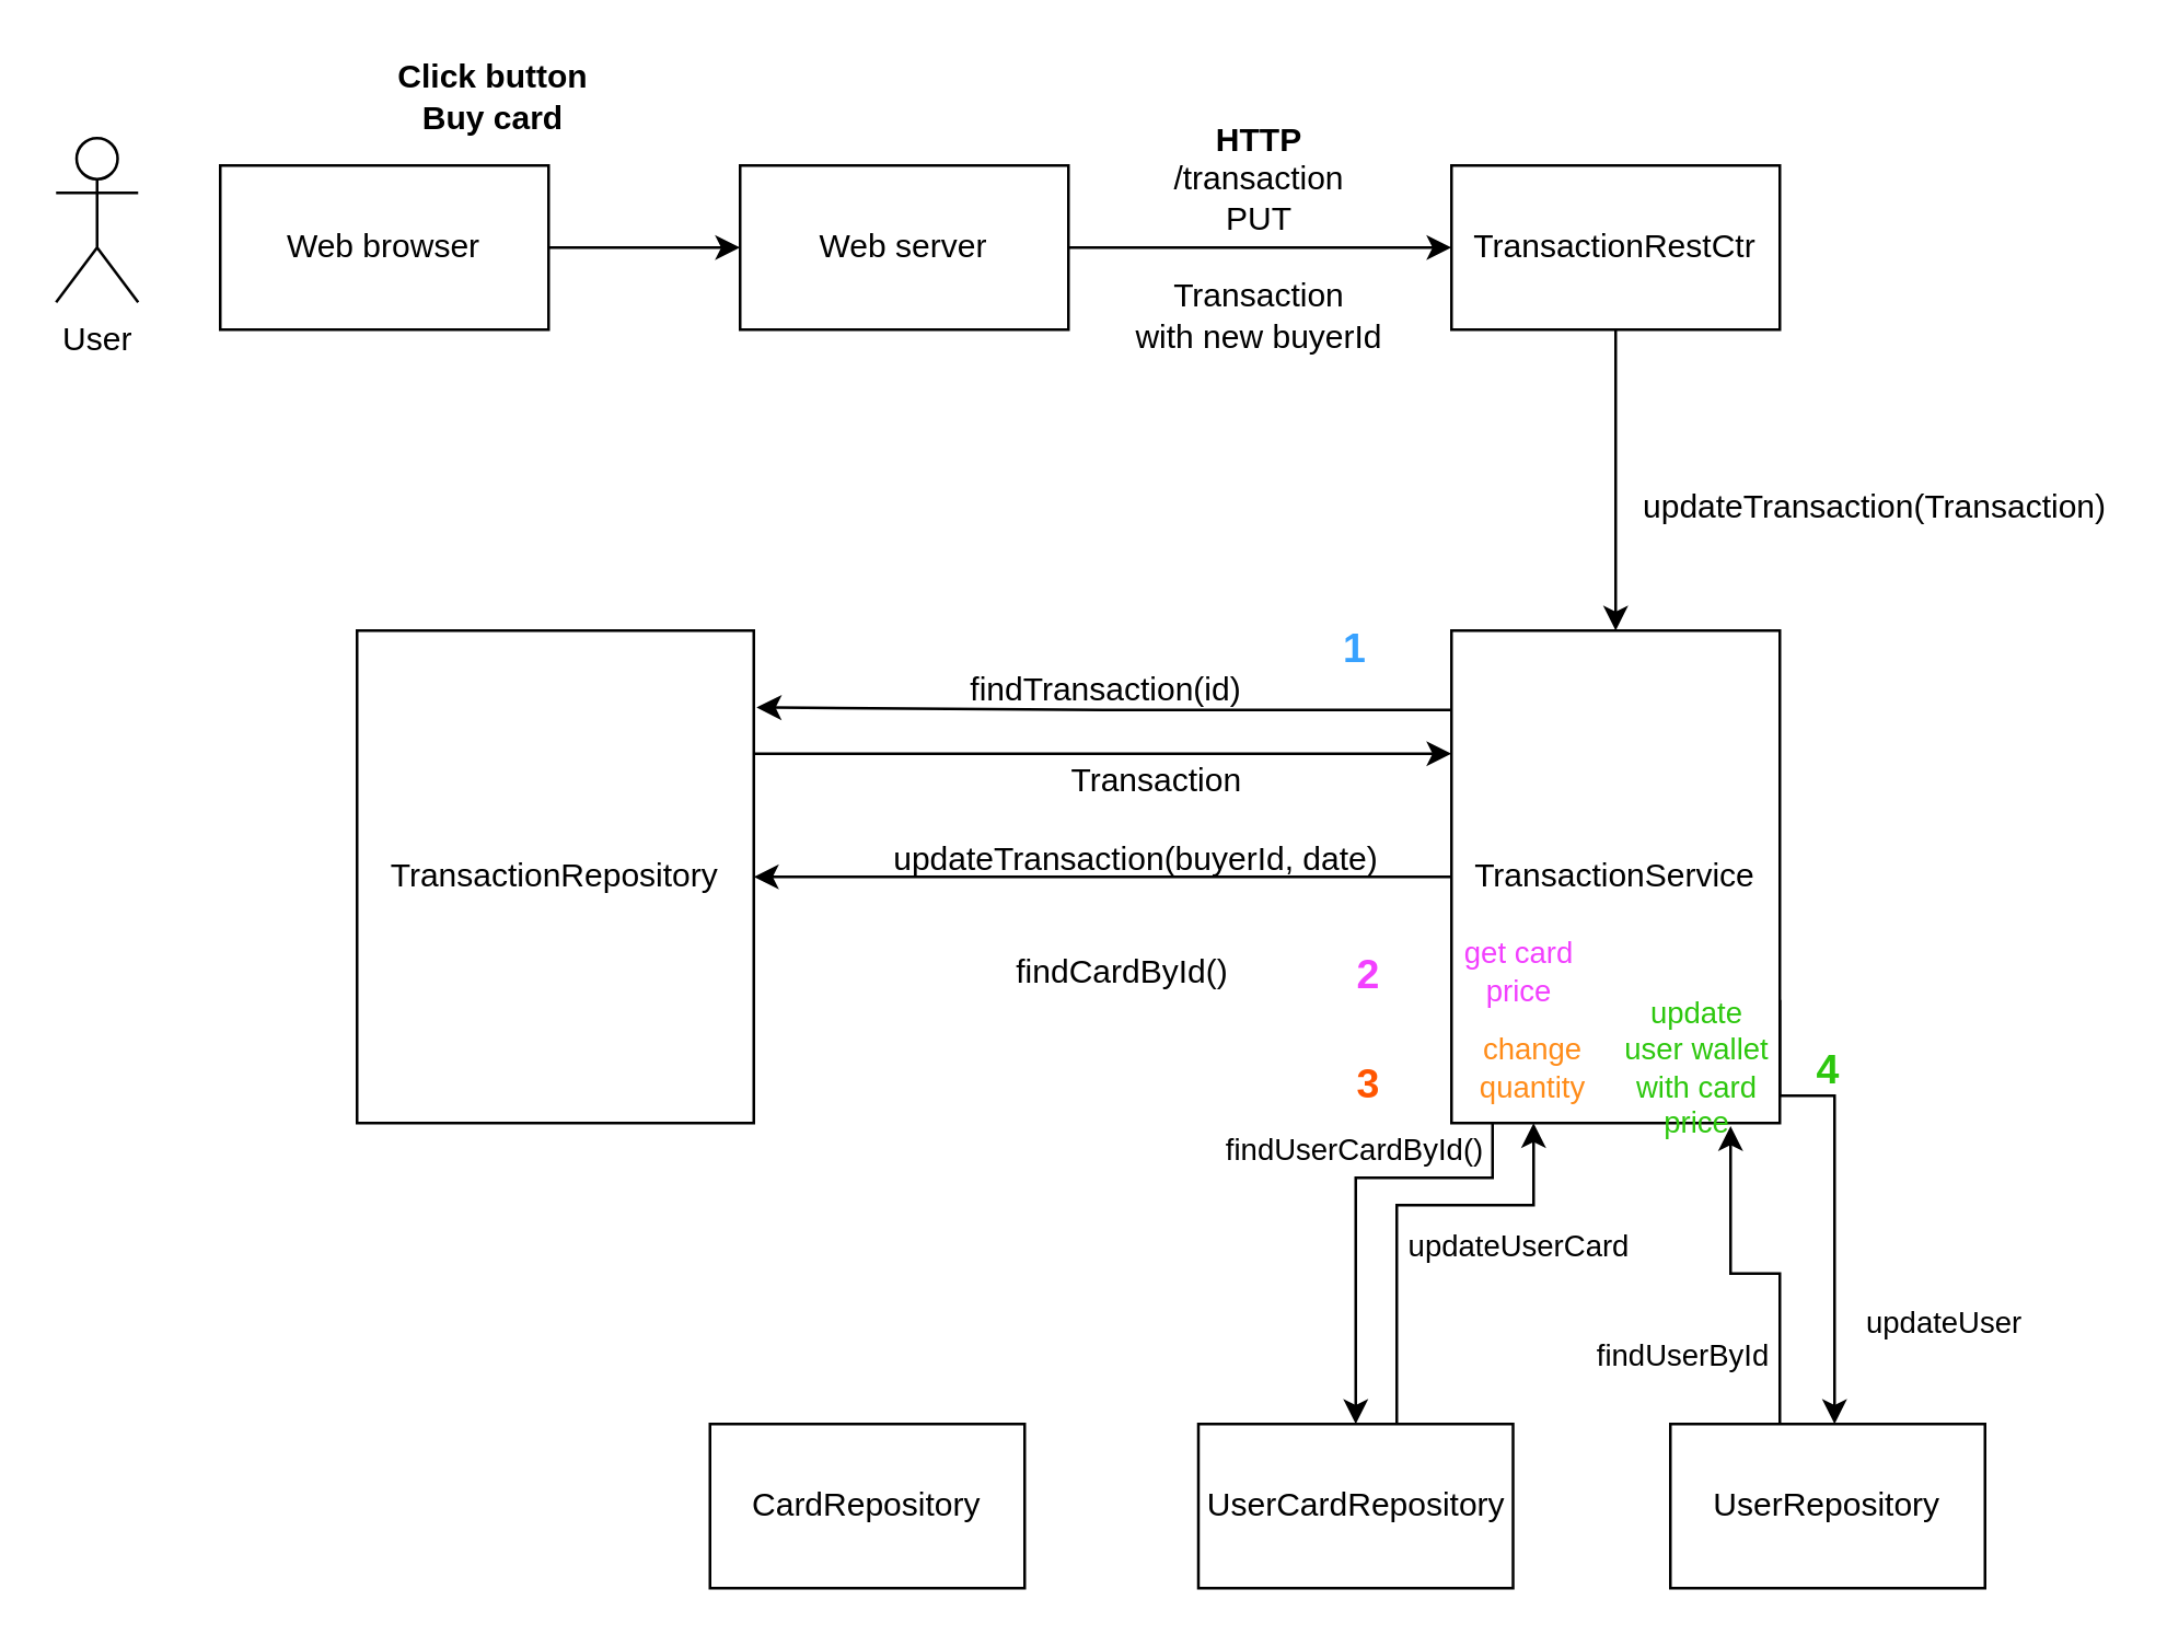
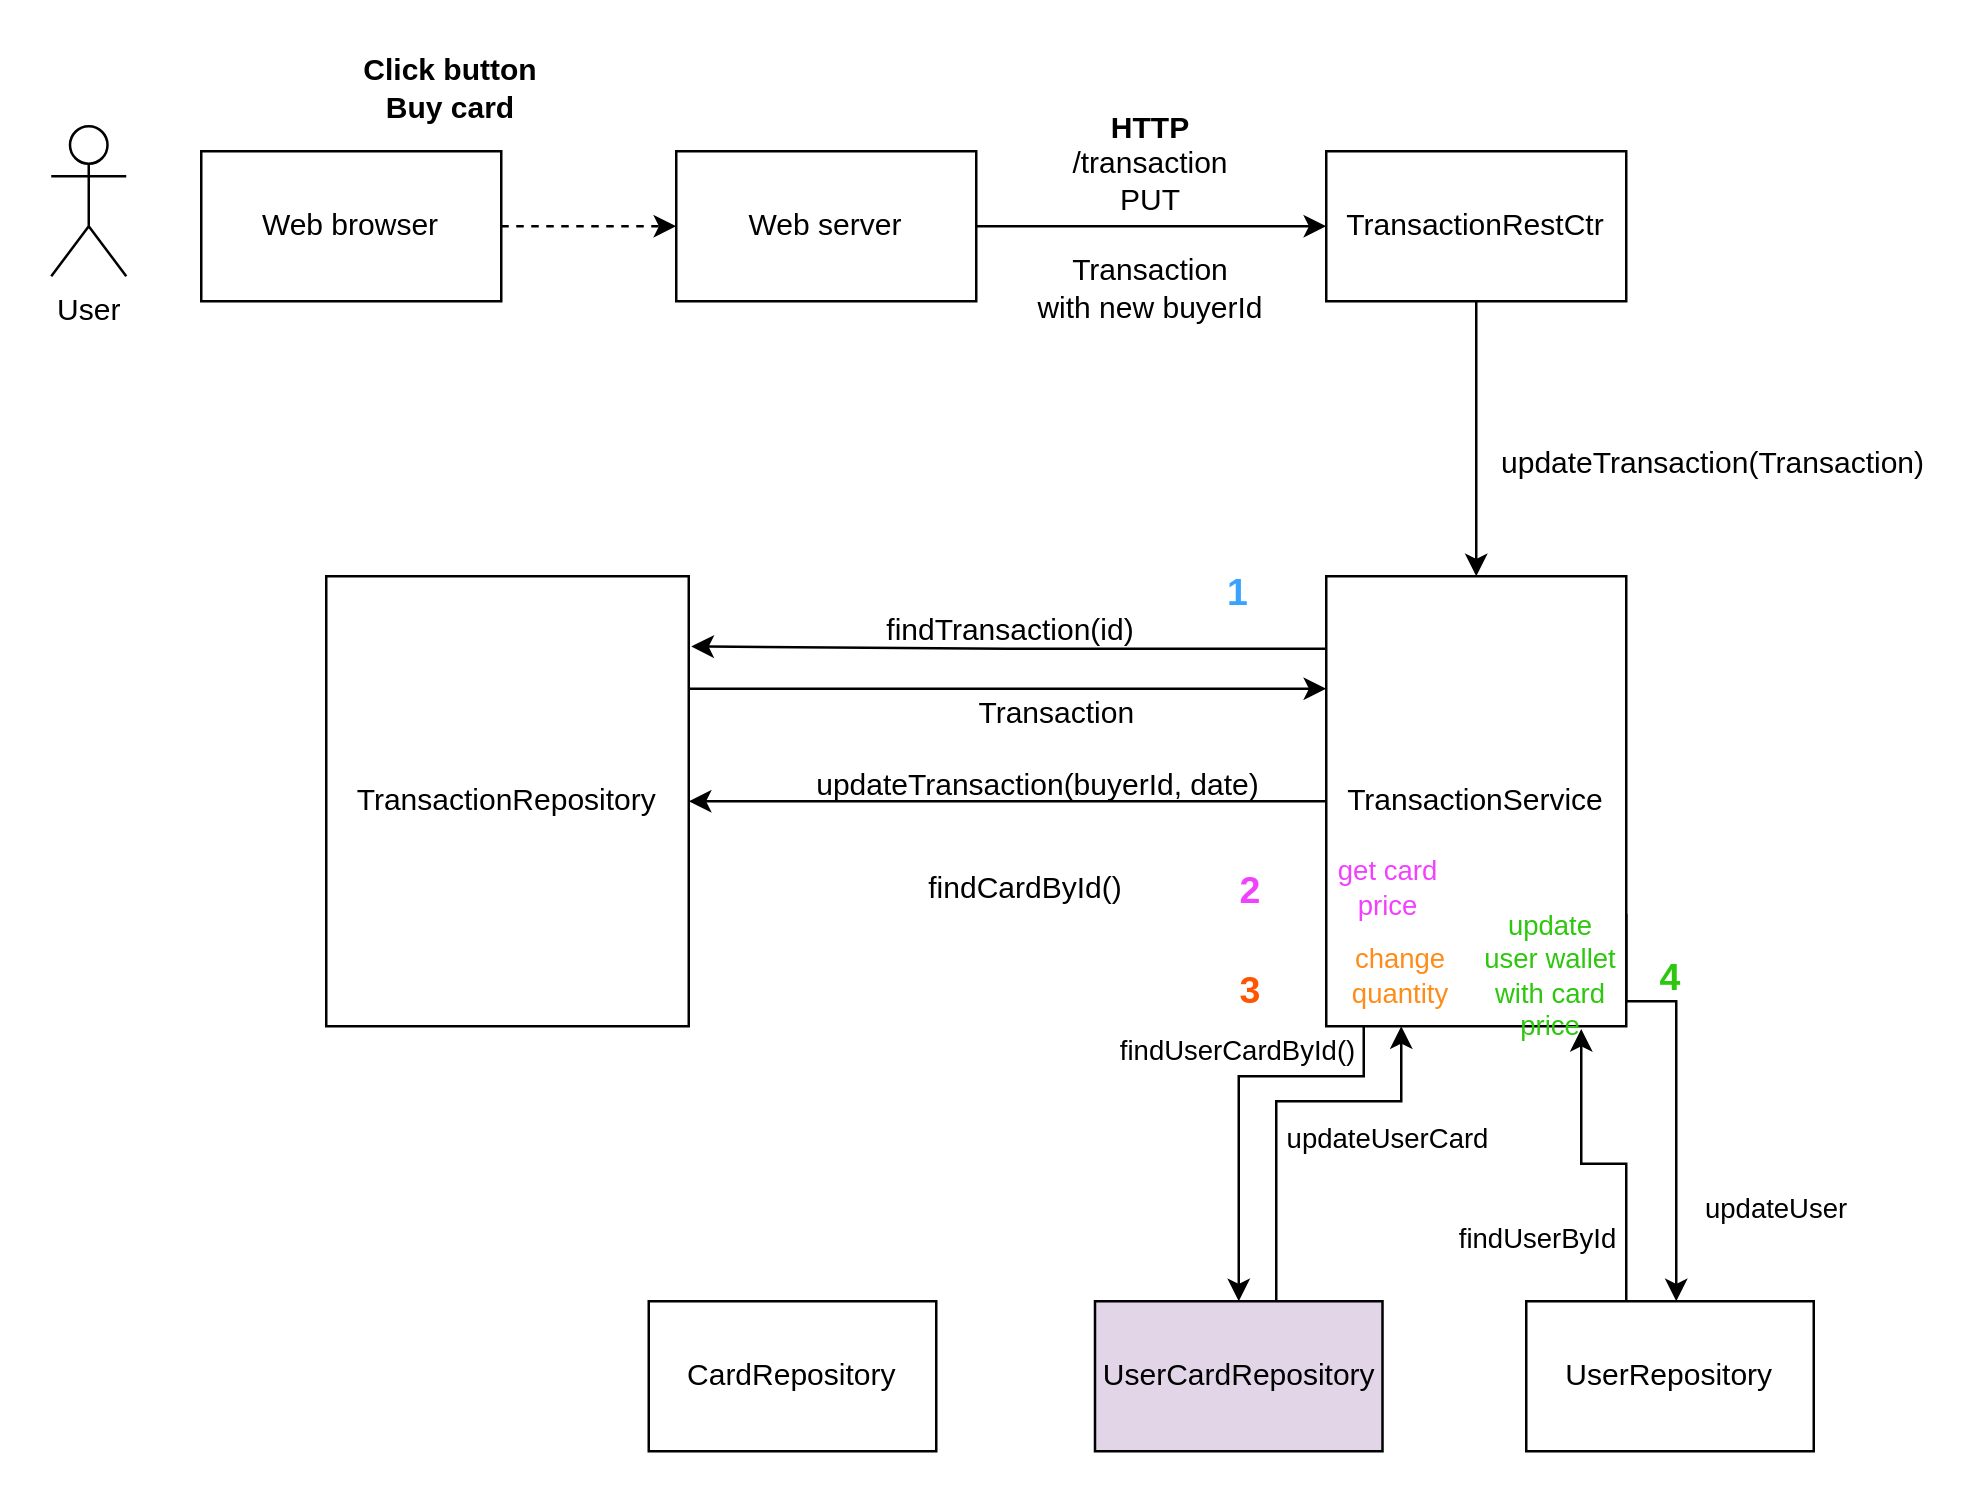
- <mxCell id="3" style="edgeStyle=orthogonalEdgeStyle;rounded=0;orthogonalLoop=1;jettySize=auto;html=1;entryX=0;entryY=0.5;entryDx=0;entryDy=0;" edge="1" parent="1" source="4" target="7"><mxGeometry relative="1" as="geometry" /></mxCell>
+ <mxCell id="3" style="edgeStyle=orthogonalEdgeStyle;rounded=0;orthogonalLoop=1;jettySize=auto;html=1;entryX=0;entryY=0.5;entryDx=0;entryDy=0;dashed=1;" edge="1" parent="1" source="4" target="7"><mxGeometry relative="1" as="geometry" /></mxCell>
- <mxCell id="27" value="UserCardRepository" style="rounded=0;whiteSpace=wrap;html=1;" vertex="1" parent="1"><mxGeometry x="437.5" y="520" width="115" height="60" as="geometry" /></mxCell>
+ <mxCell id="27" value="UserCardRepository" style="rounded=0;whiteSpace=wrap;html=1;fillColor=#e1d5e7;" vertex="1" parent="1"><mxGeometry x="437.5" y="520" width="115" height="60" as="geometry" /></mxCell>
